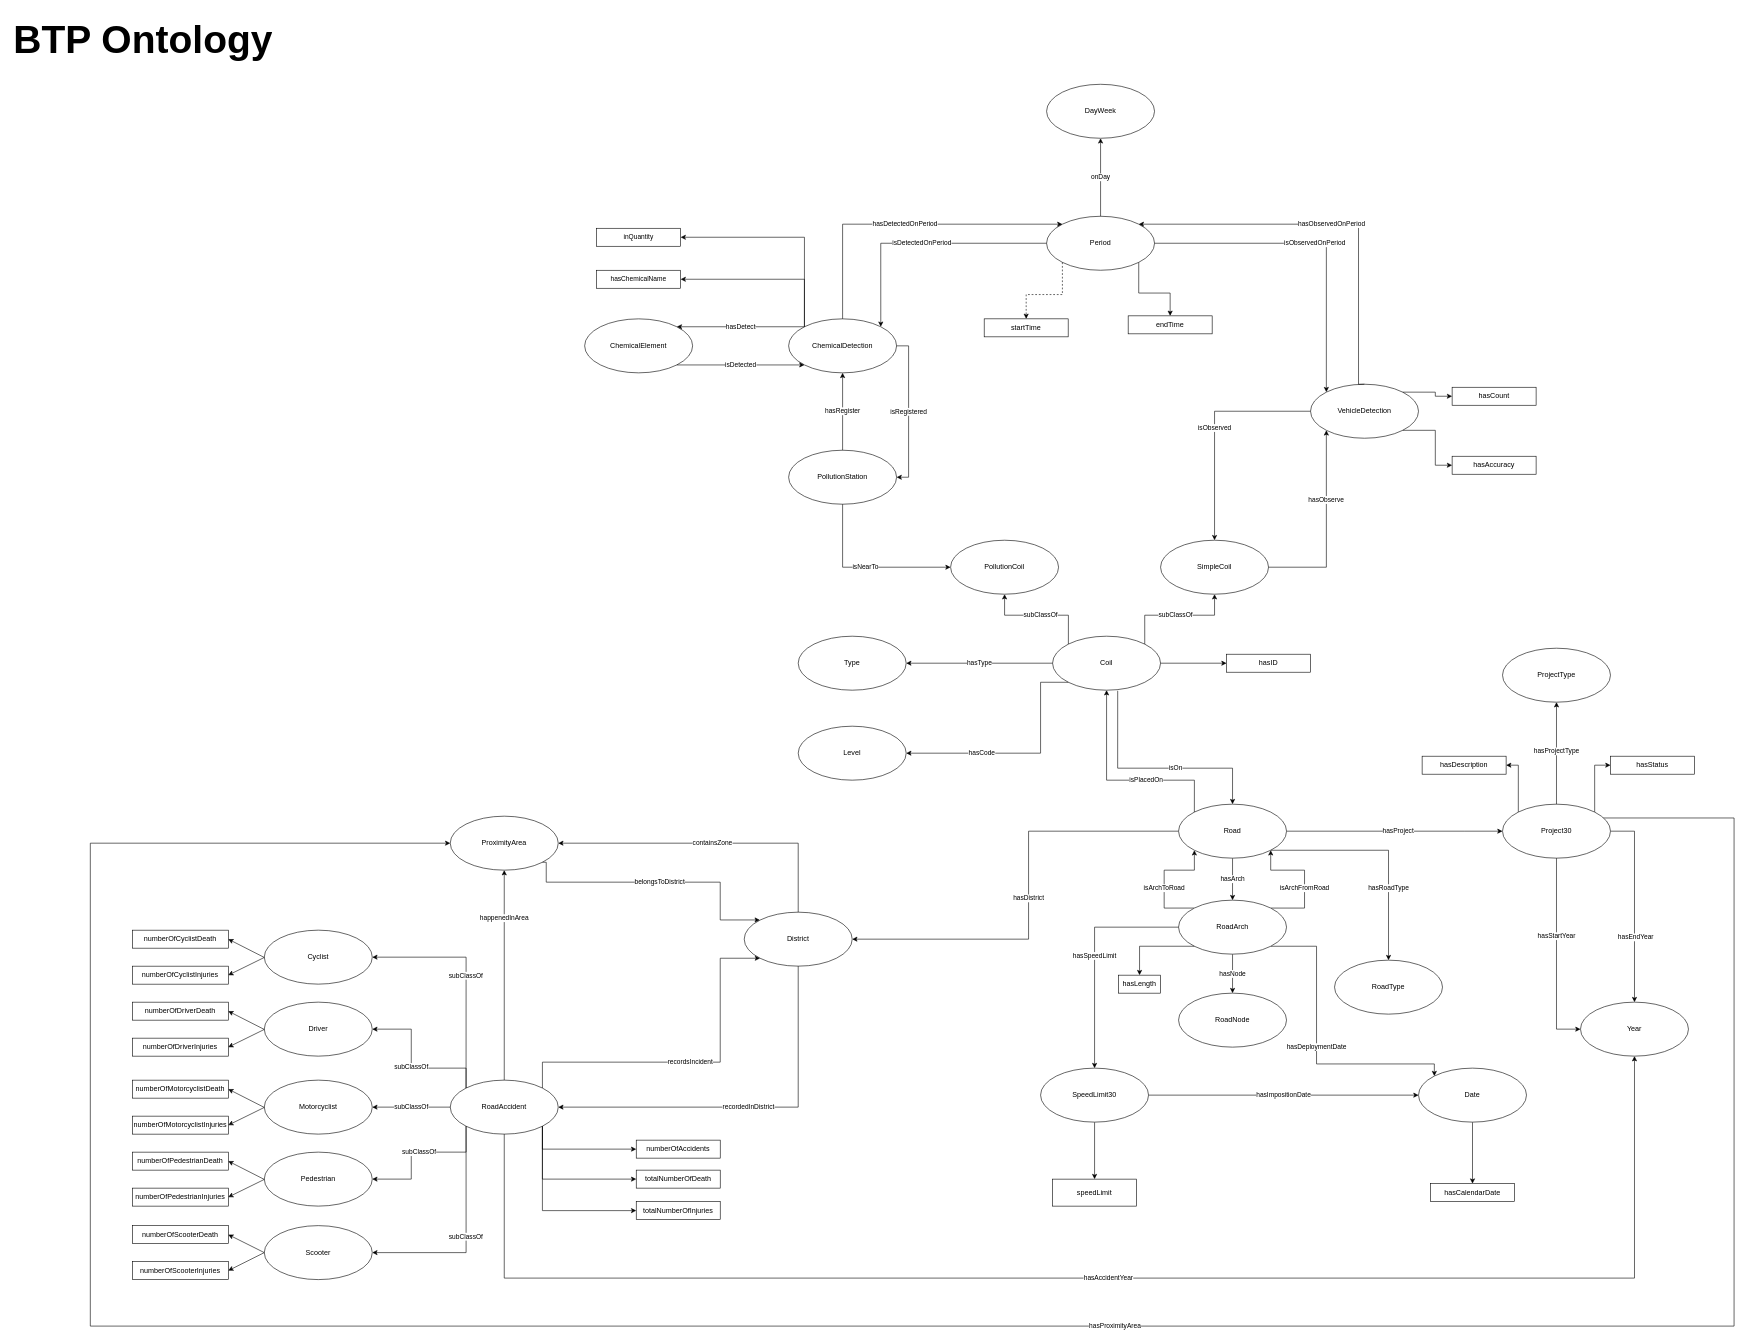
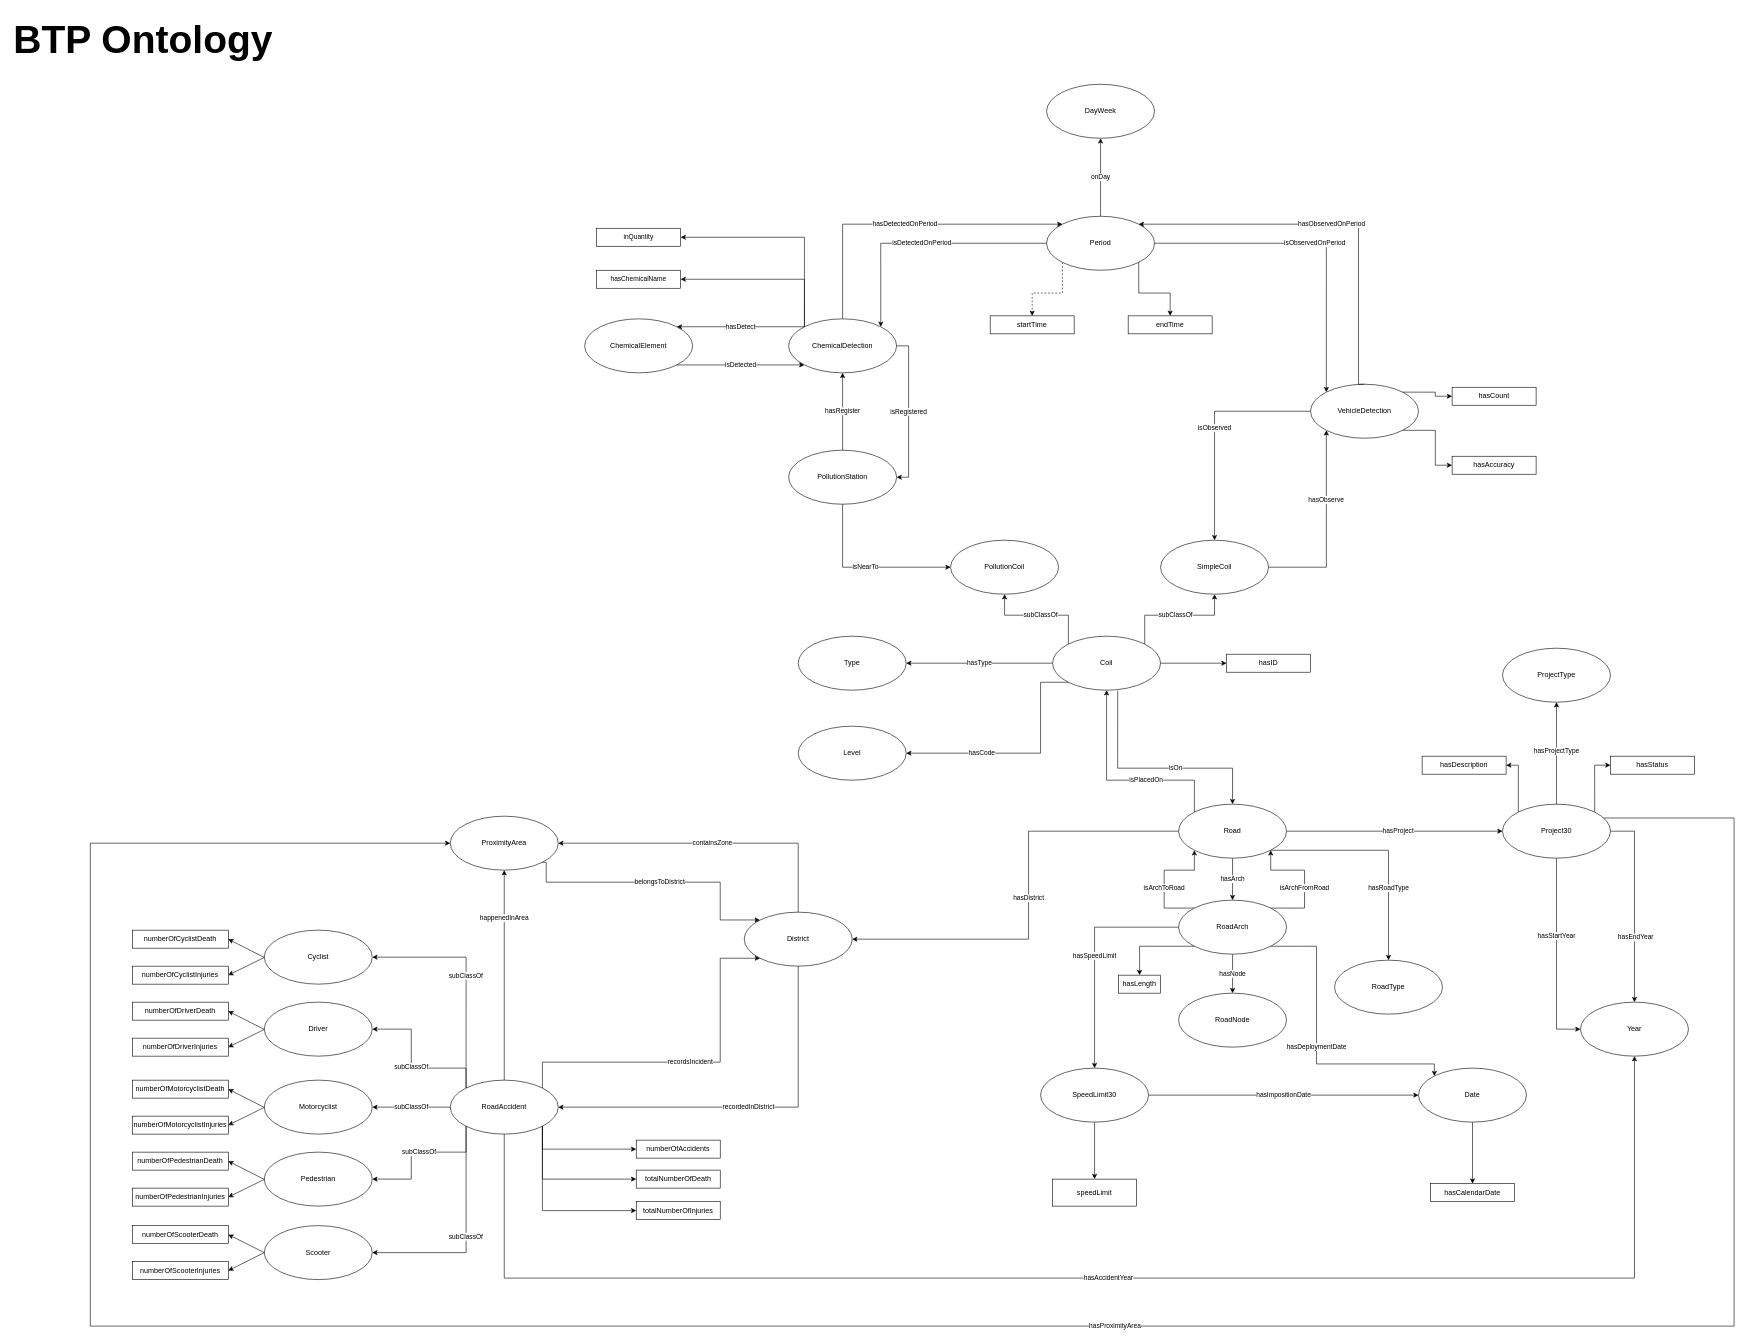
- <mxCell id="67" value="startTime" style="whiteSpace=wrap;html=1;" parent="1" vertex="1"><mxGeometry x="1640" y="531" width="140" height="30" as="geometry" /></mxCell>
+ <mxCell id="67" value="startTime" style="whiteSpace=wrap;html=1;" parent="1" vertex="1"><mxGeometry x="1650" y="526" width="140" height="30" as="geometry" /></mxCell>
